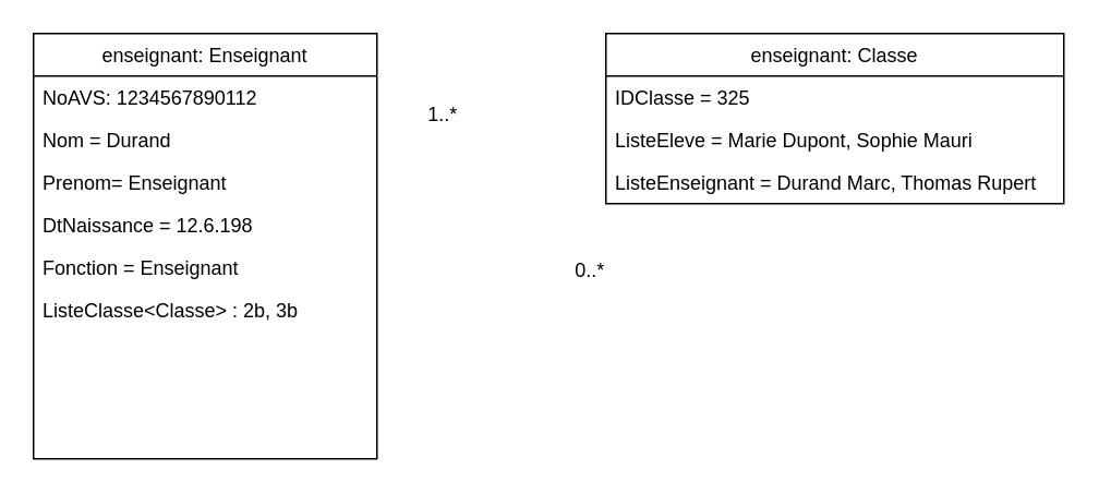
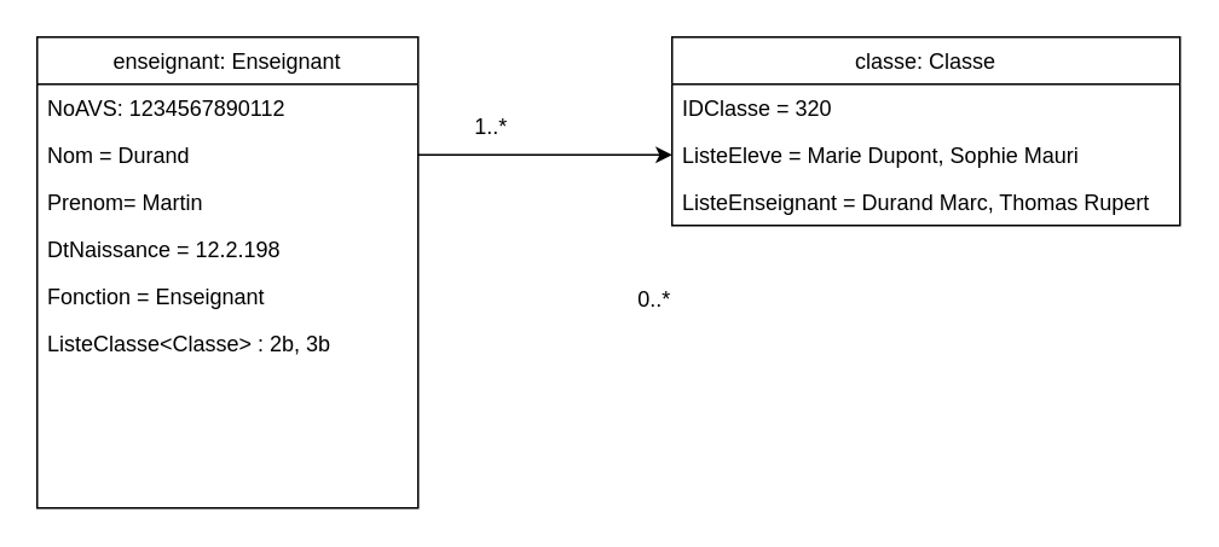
- <mxCell id="12" value="enseignant: Classe" style="swimlane;fontStyle=0;childLayout=stackLayout;horizontal=1;startSize=26;fillColor=none;horizontalStack=0;resizeParent=1;resizeParentMax=0;resizeLast=0;collapsible=1;marginBottom=0;" vertex="1" parent="1"><mxGeometry x="370" y="20" width="280" height="104" as="geometry" /></mxCell>
+ <mxCell id="12" value="classe: Classe" style="swimlane;fontStyle=0;childLayout=stackLayout;horizontal=1;startSize=26;fillColor=none;horizontalStack=0;resizeParent=1;resizeParentMax=0;resizeLast=0;collapsible=1;marginBottom=0;" vertex="1" parent="1"><mxGeometry x="370" y="20" width="280" height="104" as="geometry" /></mxCell>
- <mxCell id="13" value="IDClasse = 325" style="text;strokeColor=none;fillColor=none;align=left;verticalAlign=top;spacingLeft=4;spacingRight=4;overflow=hidden;rotatable=0;points=[[0,0.5],[1,0.5]];portConstraint=eastwest;" vertex="1" parent="12"><mxGeometry y="26" width="280" height="26" as="geometry" /></mxCell>
+ <mxCell id="13" value="IDClasse = 320" style="text;strokeColor=none;fillColor=none;align=left;verticalAlign=top;spacingLeft=4;spacingRight=4;overflow=hidden;rotatable=0;points=[[0,0.5],[1,0.5]];portConstraint=eastwest;" vertex="1" parent="12"><mxGeometry y="26" width="280" height="26" as="geometry" /></mxCell>
+ <mxCell id="16" style="edgeStyle=orthogonalEdgeStyle;rounded=0;orthogonalLoop=1;jettySize=auto;html=1;entryX=0;entryY=0.5;entryDx=0;entryDy=0;" edge="1" parent="1" source="4" target="14"><mxGeometry relative="1" as="geometry" /></mxCell>
- <mxCell id="5" value="Prenom= Enseignant" style="text;strokeColor=none;fillColor=none;align=left;verticalAlign=top;spacingLeft=4;spacingRight=4;overflow=hidden;rotatable=0;points=[[0,0.5],[1,0.5]];portConstraint=eastwest;" vertex="1" parent="2"><mxGeometry y="78" width="210" height="26" as="geometry" /></mxCell>
+ <mxCell id="5" value="Prenom= Martin" style="text;strokeColor=none;fillColor=none;align=left;verticalAlign=top;spacingLeft=4;spacingRight=4;overflow=hidden;rotatable=0;points=[[0,0.5],[1,0.5]];portConstraint=eastwest;" vertex="1" parent="2"><mxGeometry y="78" width="210" height="26" as="geometry" /></mxCell>
- <mxCell id="6" value="DtNaissance = 12.6.198" style="text;strokeColor=none;fillColor=none;align=left;verticalAlign=top;spacingLeft=4;spacingRight=4;overflow=hidden;rotatable=0;points=[[0,0.5],[1,0.5]];portConstraint=eastwest;" vertex="1" parent="2"><mxGeometry y="104" width="210" height="26" as="geometry" /></mxCell>
+ <mxCell id="6" value="DtNaissance = 12.2.198" style="text;strokeColor=none;fillColor=none;align=left;verticalAlign=top;spacingLeft=4;spacingRight=4;overflow=hidden;rotatable=0;points=[[0,0.5],[1,0.5]];portConstraint=eastwest;" vertex="1" parent="2"><mxGeometry y="104" width="210" height="26" as="geometry" /></mxCell>
